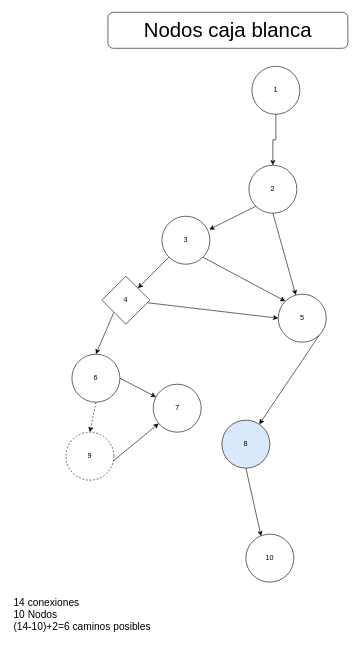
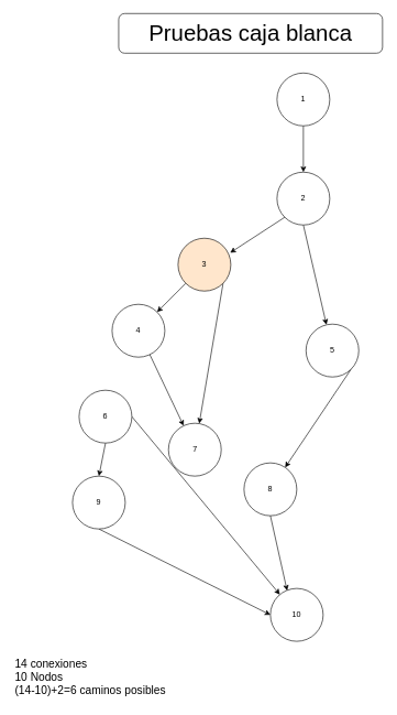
- <mxCell id="23" value="&lt;font style=&quot;font-size: 34px;&quot;&gt;Nodos caja blanca&lt;/font&gt;" style="rounded=1;whiteSpace=wrap;html=1;" vertex="1" parent="1"><mxGeometry x="179" y="20" width="400" height="60" as="geometry" /></mxCell>
+ <mxCell id="23" value="&lt;font style=&quot;font-size: 34px;&quot;&gt;Pruebas caja blanca&lt;/font&gt;" style="rounded=1;whiteSpace=wrap;html=1;" vertex="1" parent="1"><mxGeometry x="179" y="20" width="400" height="60" as="geometry" /></mxCell>
- <mxCell id="5" value="2" style="ellipse;whiteSpace=wrap;html=1;aspect=fixed;" vertex="1" parent="1"><mxGeometry x="414" y="275" width="80" height="80" as="geometry" /></mxCell>
+ <mxCell id="5" value="2" style="ellipse;whiteSpace=wrap;html=1;aspect=fixed;" vertex="1" parent="1"><mxGeometry x="419" y="260" width="80" height="80" as="geometry" /></mxCell>
- <mxCell id="8" value="3" style="ellipse;whiteSpace=wrap;html=1;aspect=fixed;" vertex="1" parent="1"><mxGeometry x="269" y="360" width="80" height="80" as="geometry" /></mxCell>
+ <mxCell id="8" value="3" style="ellipse;whiteSpace=wrap;html=1;aspect=fixed;fillColor=#ffe6cc;" vertex="1" parent="1"><mxGeometry x="269" y="360" width="80" height="80" as="geometry" /></mxCell>
- <mxCell id="7" style="rounded=0;orthogonalLoop=1;jettySize=auto;html=1;exitX=1;exitY=1;exitDx=0;exitDy=0;entryX=0;entryY=0;entryDx=0;entryDy=0;" edge="1" parent="1" source="8" target="13"><mxGeometry relative="1" as="geometry" /></mxCell>
+ <mxCell id="7" style="rounded=0;orthogonalLoop=1;jettySize=auto;html=1;exitX=1;exitY=1;exitDx=0;exitDy=0;" edge="1" parent="1" source="8" target="17"><mxGeometry relative="1" as="geometry" /></mxCell>
- <mxCell id="11" value="4" style="rhombus;whiteSpace=wrap;html=1;aspect=fixed;" vertex="1" parent="1"><mxGeometry x="169" y="460" width="80" height="80" as="geometry" /></mxCell>
+ <mxCell id="11" value="4" style="ellipse;whiteSpace=wrap;html=1;aspect=fixed;" vertex="1" parent="1"><mxGeometry x="169" y="460" width="80" height="80" as="geometry" /></mxCell>
- <mxCell id="10" style="rounded=0;orthogonalLoop=1;jettySize=auto;html=1;entryX=0;entryY=0.5;entryDx=0;entryDy=0;" edge="1" parent="1" source="11" target="13"><mxGeometry relative="1" as="geometry" /></mxCell>
+ <mxCell id="10" style="rounded=0;orthogonalLoop=1;jettySize=auto;html=1;" edge="1" parent="1" source="11" target="17"><mxGeometry relative="1" as="geometry" /></mxCell>
- <mxCell id="9" style="rounded=0;orthogonalLoop=1;jettySize=auto;html=1;exitX=0;exitY=1;exitDx=0;exitDy=0;entryX=0.5;entryY=0;entryDx=0;entryDy=0;" edge="1" parent="1" source="11" target="16"><mxGeometry relative="1" as="geometry" /></mxCell>
- <mxCell id="15" style="rounded=0;orthogonalLoop=1;jettySize=auto;html=1;exitX=1;exitY=0.5;exitDx=0;exitDy=0;" edge="1" parent="1" source="16" target="17"><mxGeometry relative="1" as="geometry" /></mxCell>
+ <mxCell id="15" style="rounded=0;orthogonalLoop=1;jettySize=auto;html=1;exitX=1;exitY=0.5;exitDx=0;exitDy=0;" edge="1" parent="1" source="16" target="22"><mxGeometry relative="1" as="geometry" /></mxCell>
- <mxCell id="14" style="rounded=0;orthogonalLoop=1;jettySize=auto;html=1;exitX=0.5;exitY=1;exitDx=0;exitDy=0;entryX=0.5;entryY=0;entryDx=0;entryDy=0;dashed=1;" edge="1" parent="1" source="16" target="21"><mxGeometry relative="1" as="geometry" /></mxCell>
+ <mxCell id="14" style="rounded=0;orthogonalLoop=1;jettySize=auto;html=1;exitX=0.5;exitY=1;exitDx=0;exitDy=0;entryX=0.5;entryY=0;entryDx=0;entryDy=0;" edge="1" parent="1" source="16" target="21"><mxGeometry relative="1" as="geometry" /></mxCell>
- <mxCell id="20" style="rounded=0;orthogonalLoop=1;jettySize=auto;html=1;exitX=0.5;exitY=1;exitDx=0;exitDy=0;" edge="1" parent="1" source="21" target="17"><mxGeometry relative="1" as="geometry" /></mxCell>
+ <mxCell id="20" style="rounded=0;orthogonalLoop=1;jettySize=auto;html=1;exitX=0.5;exitY=1;exitDx=0;exitDy=0;entryX=0;entryY=0.5;entryDx=0;entryDy=0;" edge="1" parent="1" source="21" target="22"><mxGeometry relative="1" as="geometry" /></mxCell>
- <mxCell id="18" value="8" style="ellipse;whiteSpace=wrap;html=1;aspect=fixed;fillColor=#dae8fc;" vertex="1" parent="1"><mxGeometry x="369" y="700" width="80" height="80" as="geometry" /></mxCell>
+ <mxCell id="18" value="8" style="ellipse;whiteSpace=wrap;html=1;aspect=fixed;" vertex="1" parent="1"><mxGeometry x="369" y="700" width="80" height="80" as="geometry" /></mxCell>
- <mxCell id="21" value="9" style="ellipse;whiteSpace=wrap;html=1;aspect=fixed;dashed=1;" vertex="1" parent="1"><mxGeometry x="109" y="720" width="80" height="80" as="geometry" /></mxCell>
+ <mxCell id="21" value="9" style="ellipse;whiteSpace=wrap;html=1;aspect=fixed;" vertex="1" parent="1"><mxGeometry x="109" y="720" width="80" height="80" as="geometry" /></mxCell>
